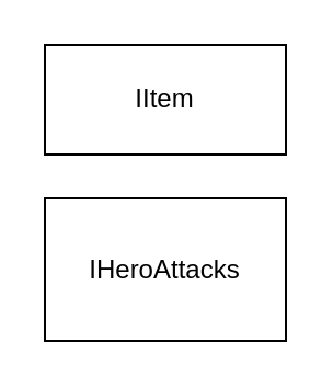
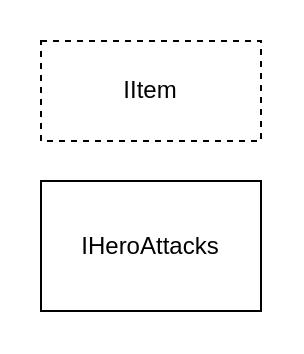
- <mxCell id="2" value="IItem" style="html=1;whiteSpace=wrap;" vertex="1" parent="1"><mxGeometry x="20" y="20" width="110" height="50" as="geometry" /></mxCell>
+ <mxCell id="2" value="IItem" style="html=1;whiteSpace=wrap;dashed=1;" vertex="1" parent="1"><mxGeometry x="20" y="20" width="110" height="50" as="geometry" /></mxCell>
